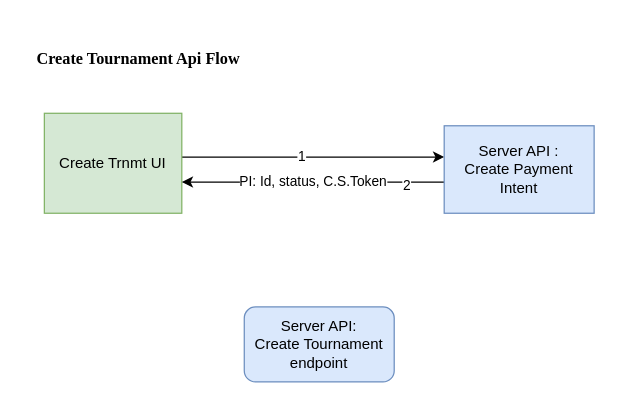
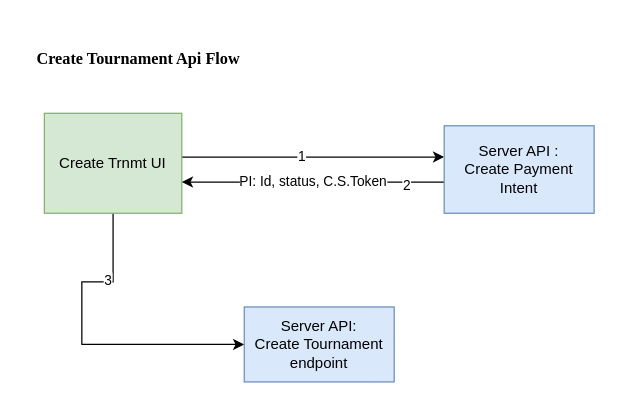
+ <mxCell id="4" style="edgeStyle=orthogonalEdgeStyle;rounded=0;orthogonalLoop=1;jettySize=auto;html=1;" edge="1" parent="1" source="6" target="10"><mxGeometry relative="1" as="geometry"><mxPoint x="90" y="275" as="targetPoint" /><Array as="points"><mxPoint x="90" y="225" /><mxPoint x="65" y="225" /><mxPoint x="65" y="275" /></Array></mxGeometry></mxCell>
+ <mxCell id="5" value="3" style="edgeLabel;html=1;align=center;verticalAlign=middle;resizable=0;points=[];" vertex="1" connectable="0" parent="4"><mxGeometry x="-0.536" y="-2" relative="1" as="geometry"><mxPoint as="offset" /></mxGeometry></mxCell>
- <mxCell id="10" value="Server API:&lt;br&gt;Create Tournament endpoint" style="rounded=1;whiteSpace=wrap;html=1;fillColor=#dae8fc;strokeColor=#6c8ebf;" vertex="1" parent="1"><mxGeometry x="195" y="245" width="120" height="60" as="geometry" /></mxCell>
+ <mxCell id="10" value="Server API:&lt;br&gt;Create Tournament endpoint" style="whiteSpace=wrap;html=1;fillColor=#dae8fc;strokeColor=#6c8ebf;rounded=0;" vertex="1" parent="1"><mxGeometry x="195" y="245" width="120" height="60" as="geometry" /></mxCell>
